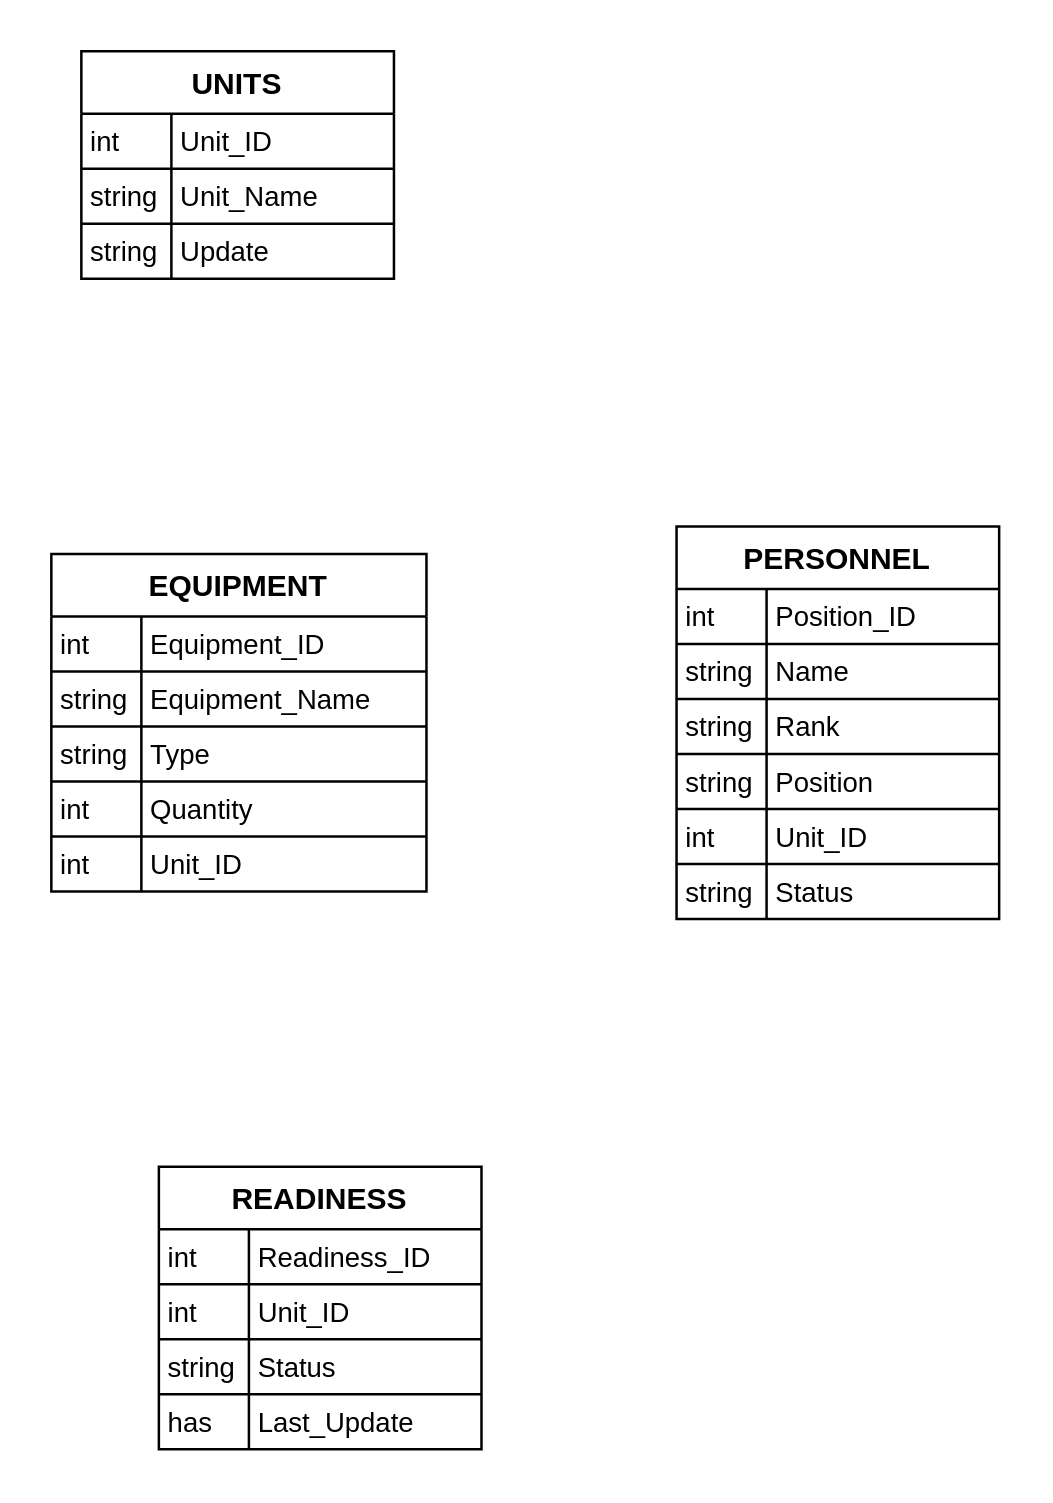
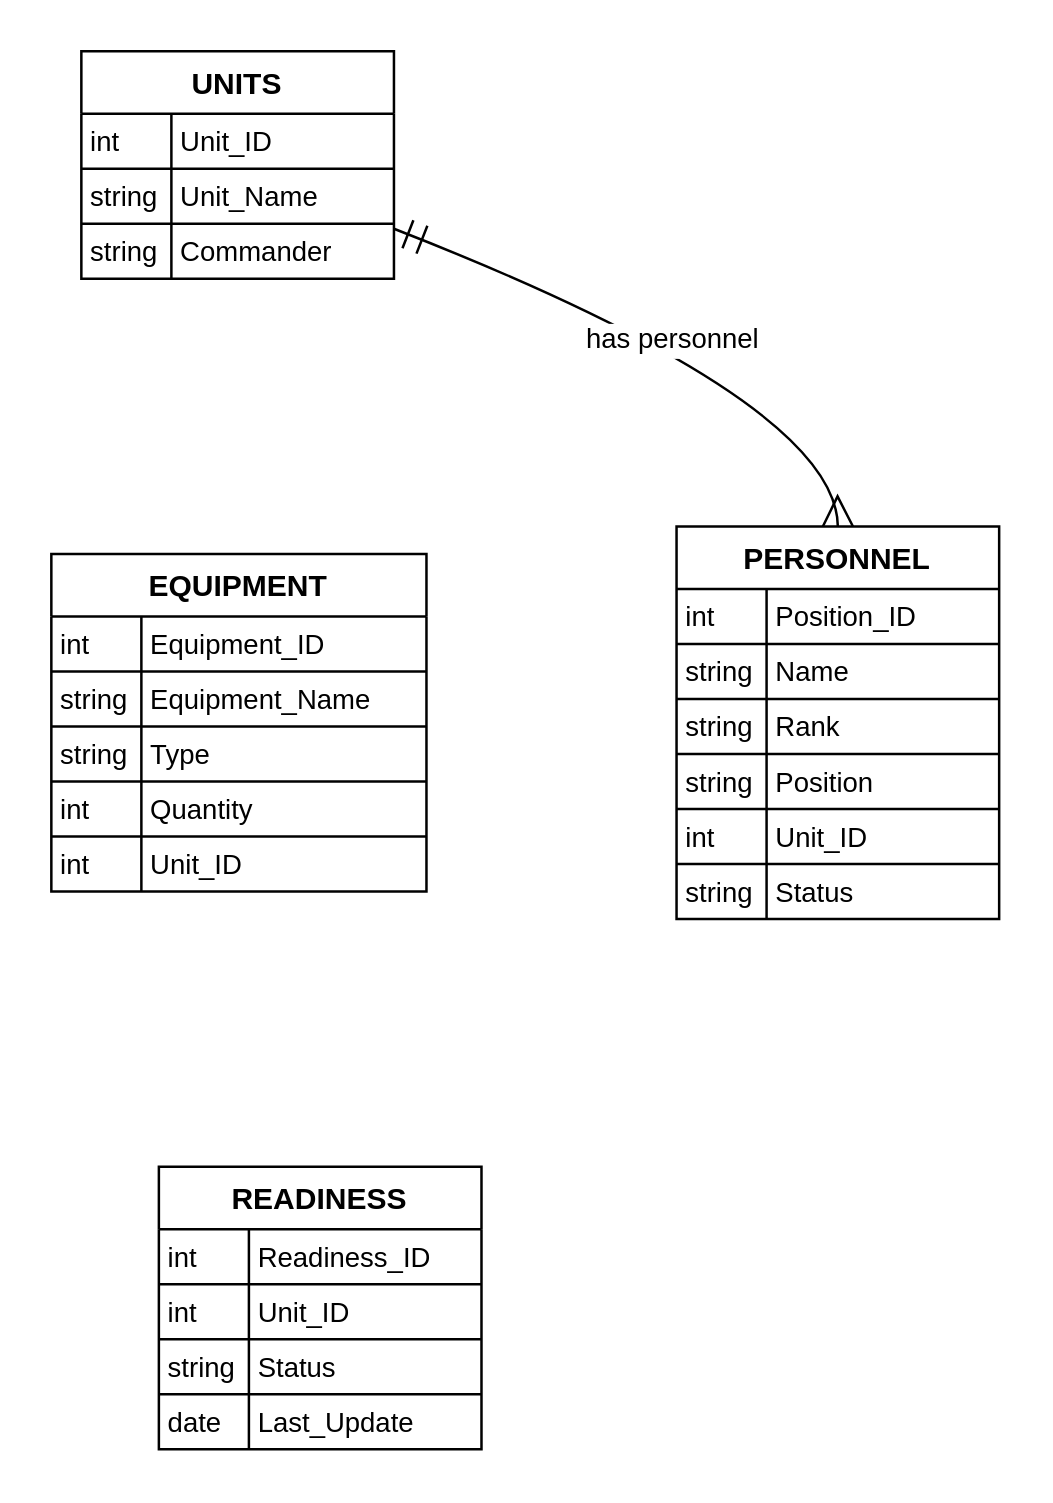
- <mxCell id="11" value="Update" style="shape=partialRectangle;connectable=0;fillColor=none;top=0;left=0;bottom=0;right=0;align=left;spacingLeft=2;overflow=hidden;fontSize=11;" vertex="1" parent="9"><mxGeometry x="36" width="89" height="22" as="geometry"><mxRectangle width="89" height="22" as="alternateBounds" /></mxGeometry></mxCell>
+ <mxCell id="11" value="Commander" style="shape=partialRectangle;connectable=0;fillColor=none;top=0;left=0;bottom=0;right=0;align=left;spacingLeft=2;overflow=hidden;fontSize=11;" vertex="1" parent="9"><mxGeometry x="36" width="89" height="22" as="geometry"><mxRectangle width="89" height="22" as="alternateBounds" /></mxGeometry></mxCell>
+ <mxCell id="60" value="has personnel" style="curved=1;startArrow=ERmandOne;startSize=10;;endArrow=ERmany;endSize=10;;exitX=1;exitY=0.78;entryX=0.5;entryY=0;rounded=0;" edge="1" parent="1" source="2" target="12"><mxGeometry relative="1" as="geometry"><Array as="points"><mxPoint x="334" y="160" /></Array></mxGeometry></mxCell>
- <mxCell id="58" value="has" style="shape=partialRectangle;connectable=0;fillColor=none;top=0;left=0;bottom=0;right=0;align=left;spacingLeft=2;overflow=hidden;fontSize=11;" vertex="1" parent="57"><mxGeometry width="36" height="22" as="geometry"><mxRectangle width="36" height="22" as="alternateBounds" /></mxGeometry></mxCell>
+ <mxCell id="58" value="date" style="shape=partialRectangle;connectable=0;fillColor=none;top=0;left=0;bottom=0;right=0;align=left;spacingLeft=2;overflow=hidden;fontSize=11;" vertex="1" parent="57"><mxGeometry width="36" height="22" as="geometry"><mxRectangle width="36" height="22" as="alternateBounds" /></mxGeometry></mxCell>
